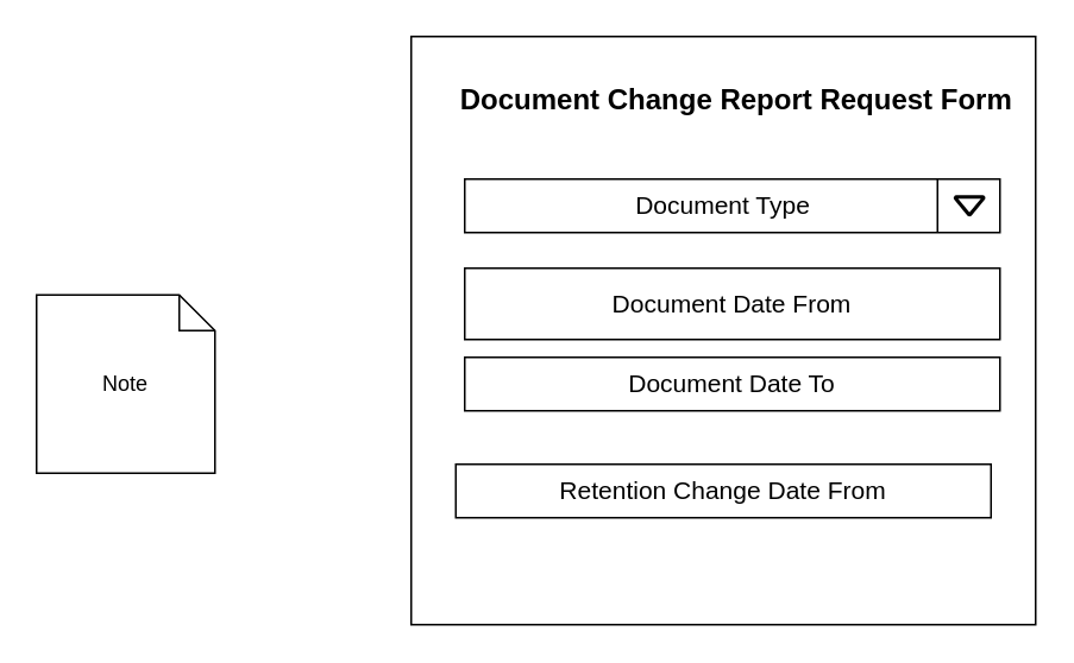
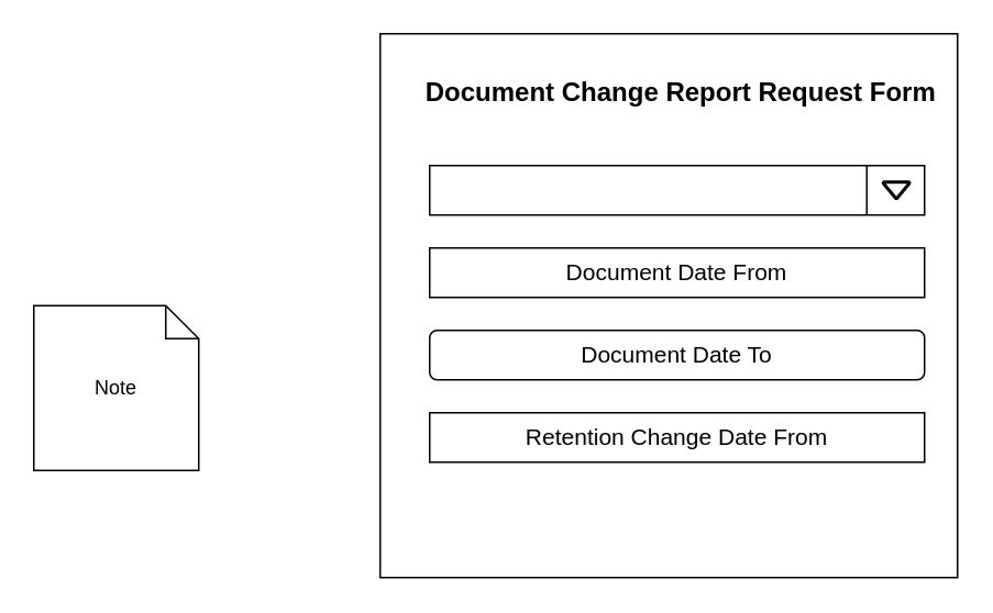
- <mxCell id="8" value="&lt;font style=&quot;font-size: 14px&quot;&gt;Document Type&lt;/font&gt;" style="text;html=1;strokeColor=none;fillColor=none;align=center;verticalAlign=middle;whiteSpace=wrap;rounded=0;" vertex="1" parent="1"><mxGeometry x="345" y="100" width="120" height="30" as="geometry" /></mxCell>
- <mxCell id="9" value="&lt;font style=&quot;font-size: 14px&quot;&gt;Document Date From&lt;/font&gt;" style="rounded=0;whiteSpace=wrap;html=1;" vertex="1" parent="1"><mxGeometry x="260" y="150" width="300" height="40" as="geometry" /></mxCell>
+ <mxCell id="9" value="&lt;font style=&quot;font-size: 14px&quot;&gt;Document Date From&lt;/font&gt;" style="rounded=0;whiteSpace=wrap;html=1;" vertex="1" parent="1"><mxGeometry x="260" y="150" width="300" height="30" as="geometry" /></mxCell>
- <mxCell id="6" value="Note" style="shape=note;size=20;whiteSpace=wrap;html=1;" vertex="1" parent="1"><mxGeometry y="165" width="100" height="100" as="geometry" x="20" /></mxCell>
+ <mxCell id="6" value="Note" style="shape=note;size=20;whiteSpace=wrap;html=1;" vertex="1" parent="1"><mxGeometry x="20" y="185" width="100" height="100" as="geometry" /></mxCell>
- <mxCell id="10" value="&lt;font style=&quot;font-size: 14px&quot;&gt;Document Date To&lt;/font&gt;" style="rounded=0;whiteSpace=wrap;html=1;" vertex="1" parent="1"><mxGeometry x="260" y="200" width="300" height="30" as="geometry" /></mxCell>
+ <mxCell id="10" value="&lt;font style=&quot;font-size: 14px&quot;&gt;Document Date To&lt;/font&gt;" style="whiteSpace=wrap;html=1;rounded=1;" vertex="1" parent="1"><mxGeometry x="260" y="200" width="300" height="30" as="geometry" /></mxCell>
- <mxCell id="11" value="&lt;font style=&quot;font-size: 14px&quot;&gt;Retention Change Date From&lt;/font&gt;" style="rounded=0;whiteSpace=wrap;html=1;" vertex="1" parent="1"><mxGeometry x="255" y="260" width="300" height="30" as="geometry" /></mxCell>
+ <mxCell id="11" value="&lt;font style=&quot;font-size: 14px&quot;&gt;Retention Change Date From&lt;/font&gt;" style="rounded=0;whiteSpace=wrap;html=1;" vertex="1" parent="1"><mxGeometry x="260" y="250" width="300" height="30" as="geometry" /></mxCell>
